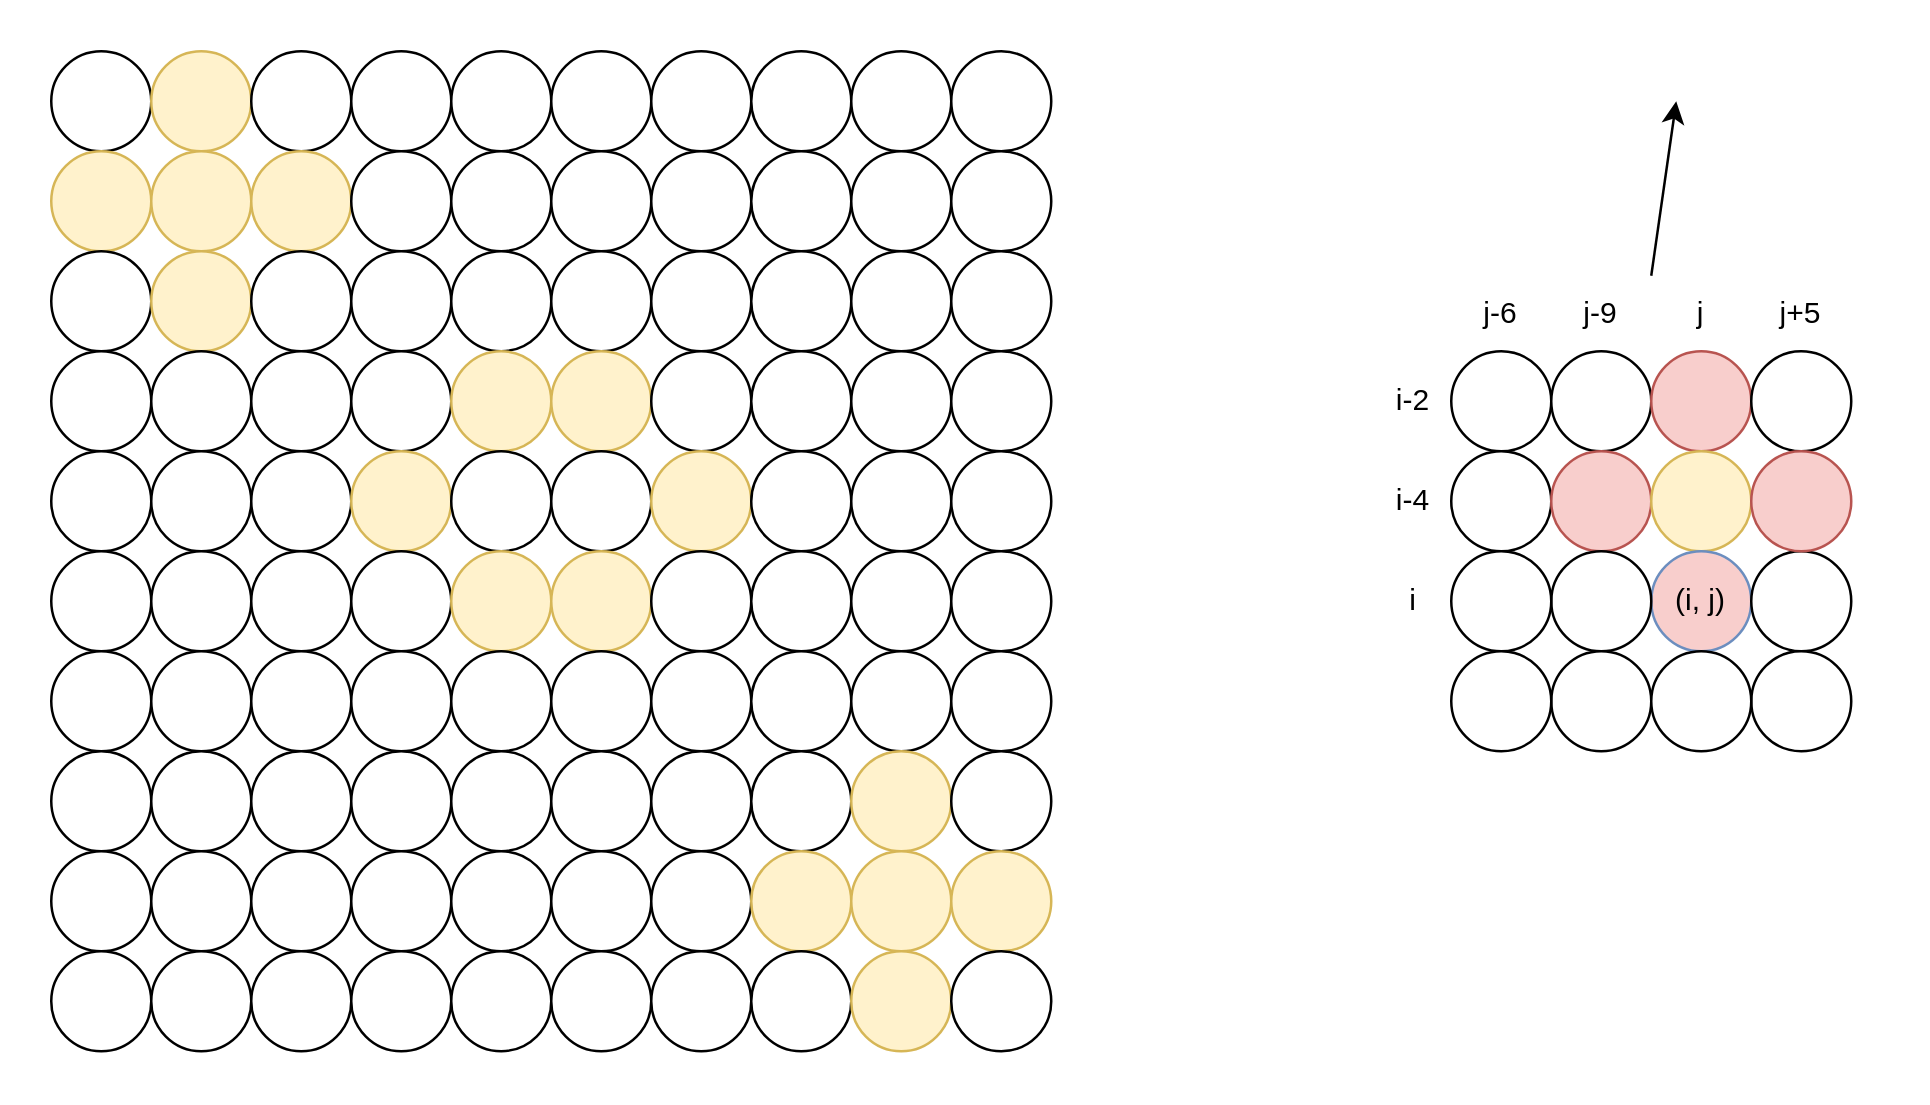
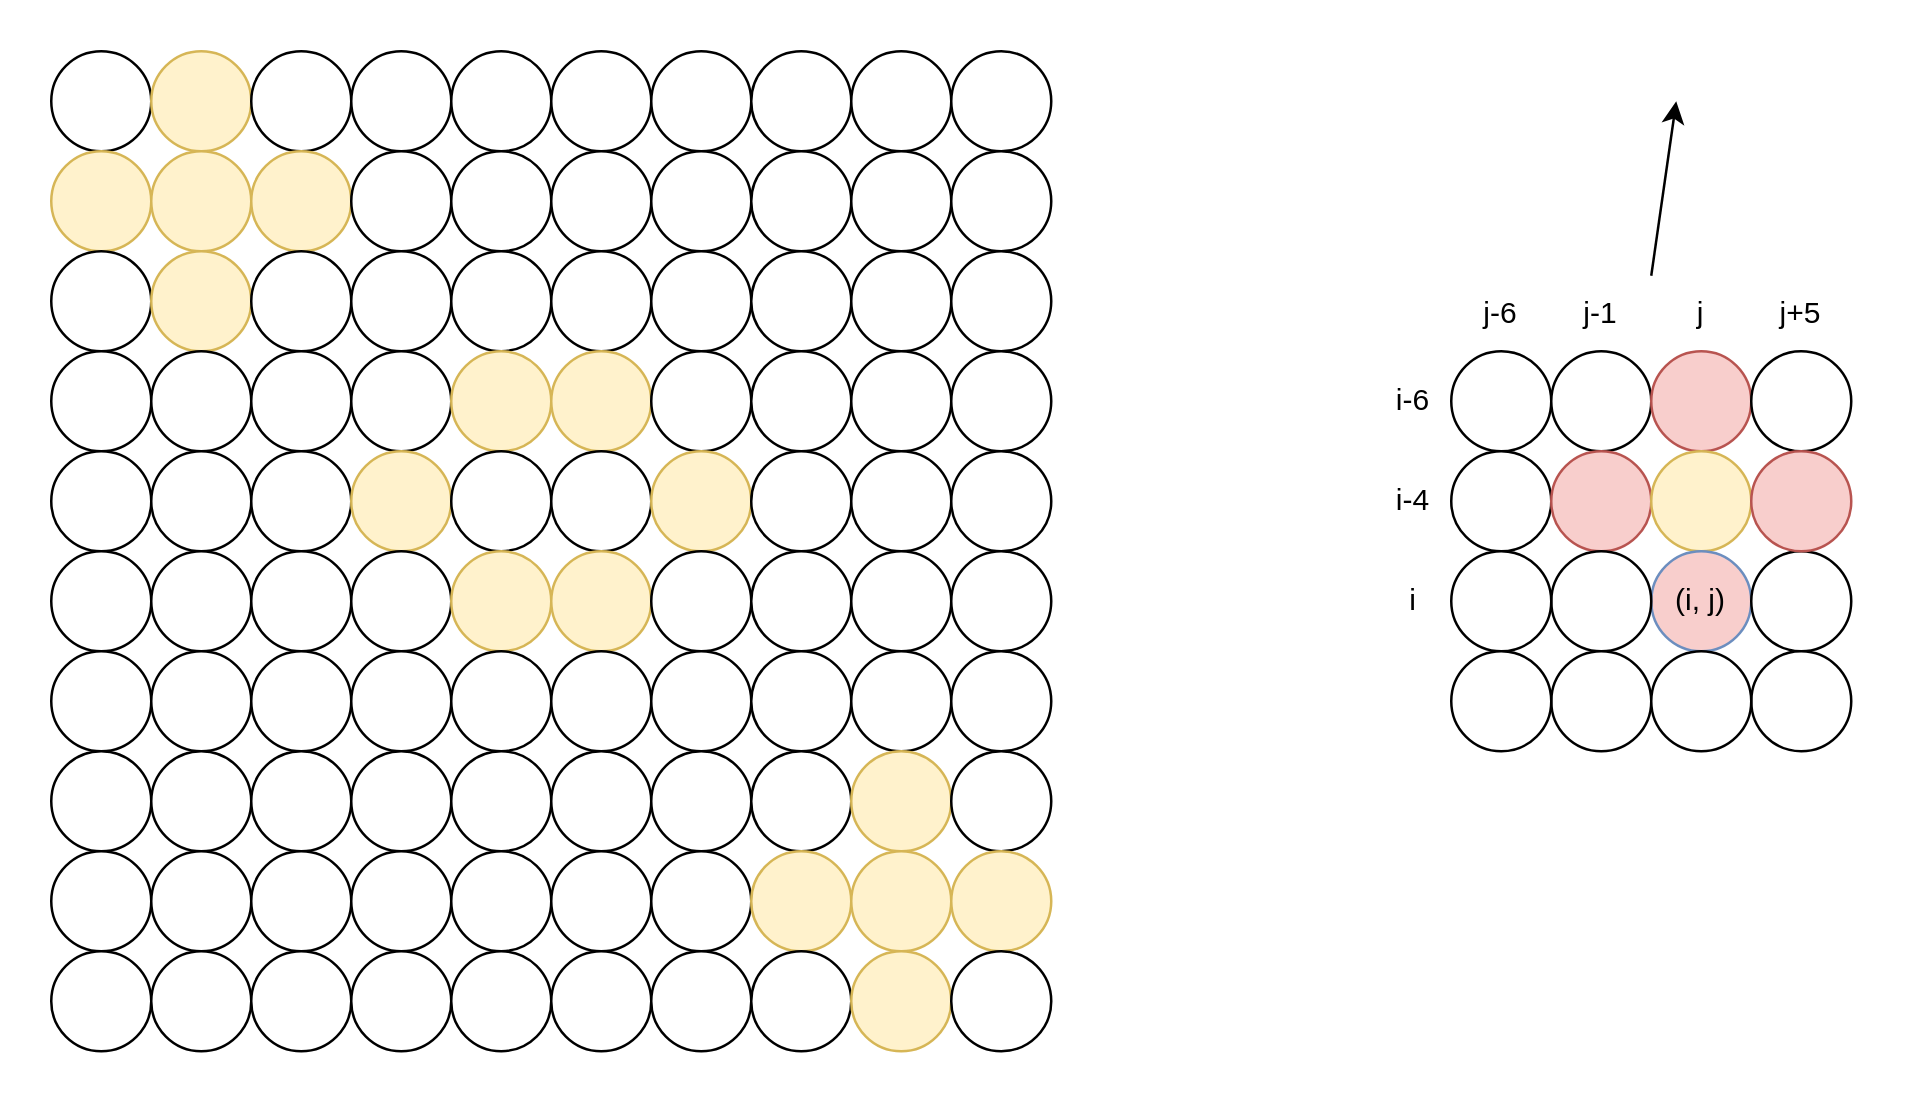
- <mxCell id="123" value="j-9" style="text;html=1;align=center;verticalAlign=middle;whiteSpace=wrap;rounded=0;" vertex="1" parent="1"><mxGeometry x="625" y="110" width="30" height="30" as="geometry" /></mxCell>
+ <mxCell id="123" value="j-1" style="text;html=1;align=center;verticalAlign=middle;whiteSpace=wrap;rounded=0;" vertex="1" parent="1"><mxGeometry x="625" y="110" width="30" height="30" as="geometry" /></mxCell>
- <mxCell id="120" value="i-2" style="text;html=1;align=center;verticalAlign=middle;whiteSpace=wrap;rounded=0;" vertex="1" parent="1"><mxGeometry x="550" y="145" width="30" height="30" as="geometry" /></mxCell>
+ <mxCell id="120" value="i-6" style="text;html=1;align=center;verticalAlign=middle;whiteSpace=wrap;rounded=0;" vertex="1" parent="1"><mxGeometry x="550" y="145" width="30" height="30" as="geometry" /></mxCell>
